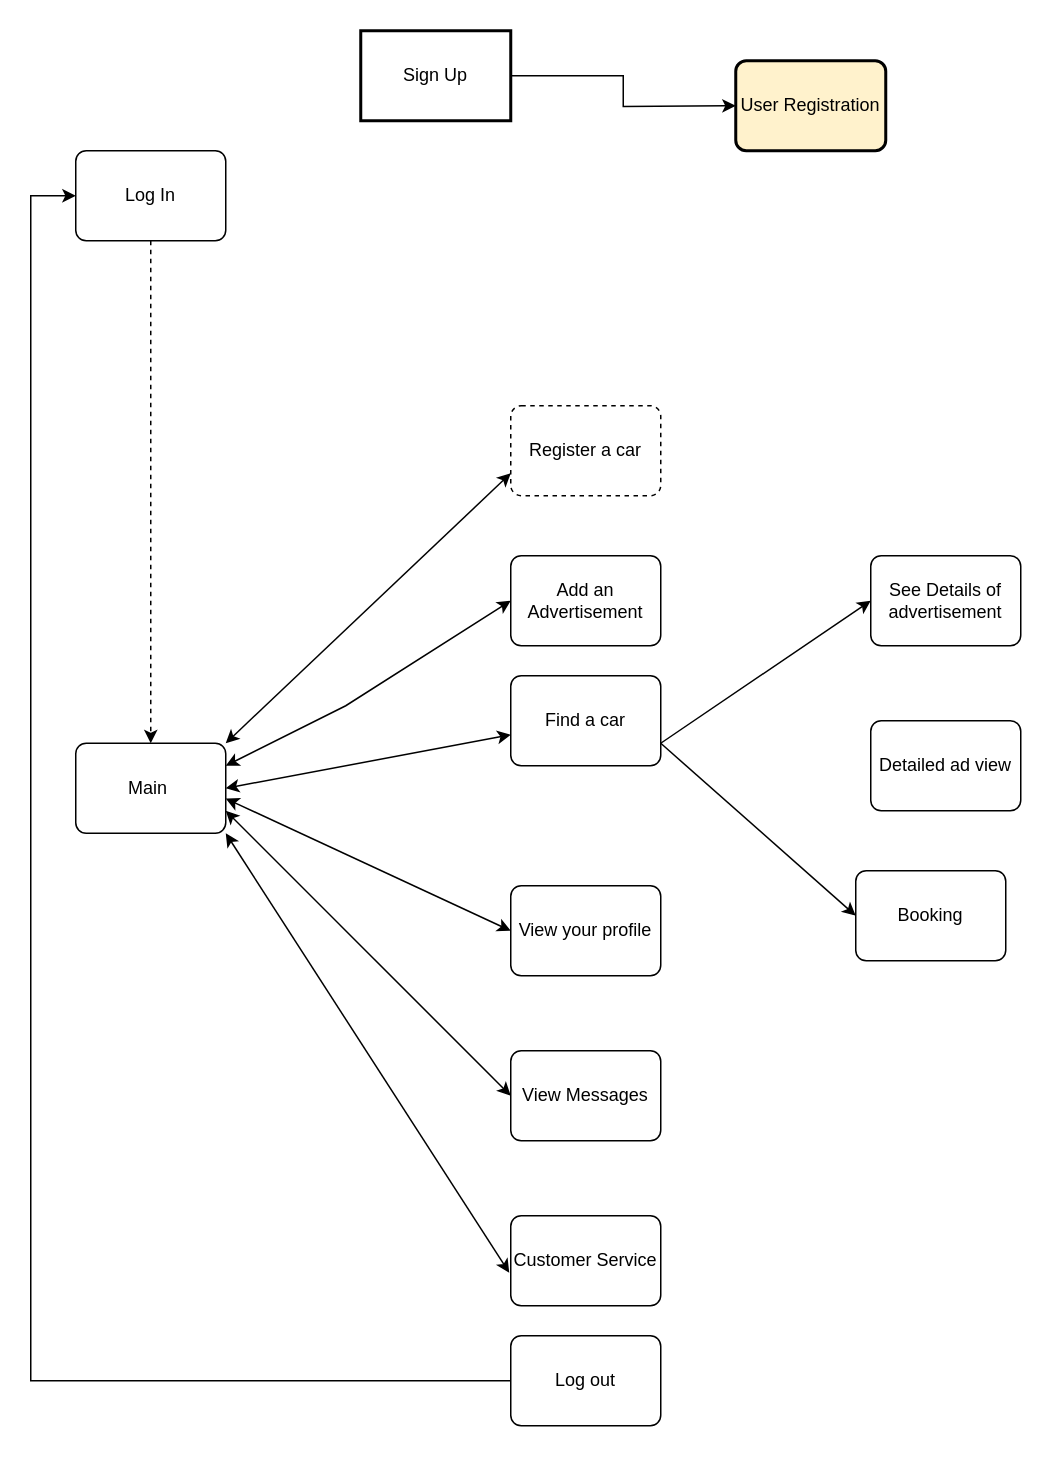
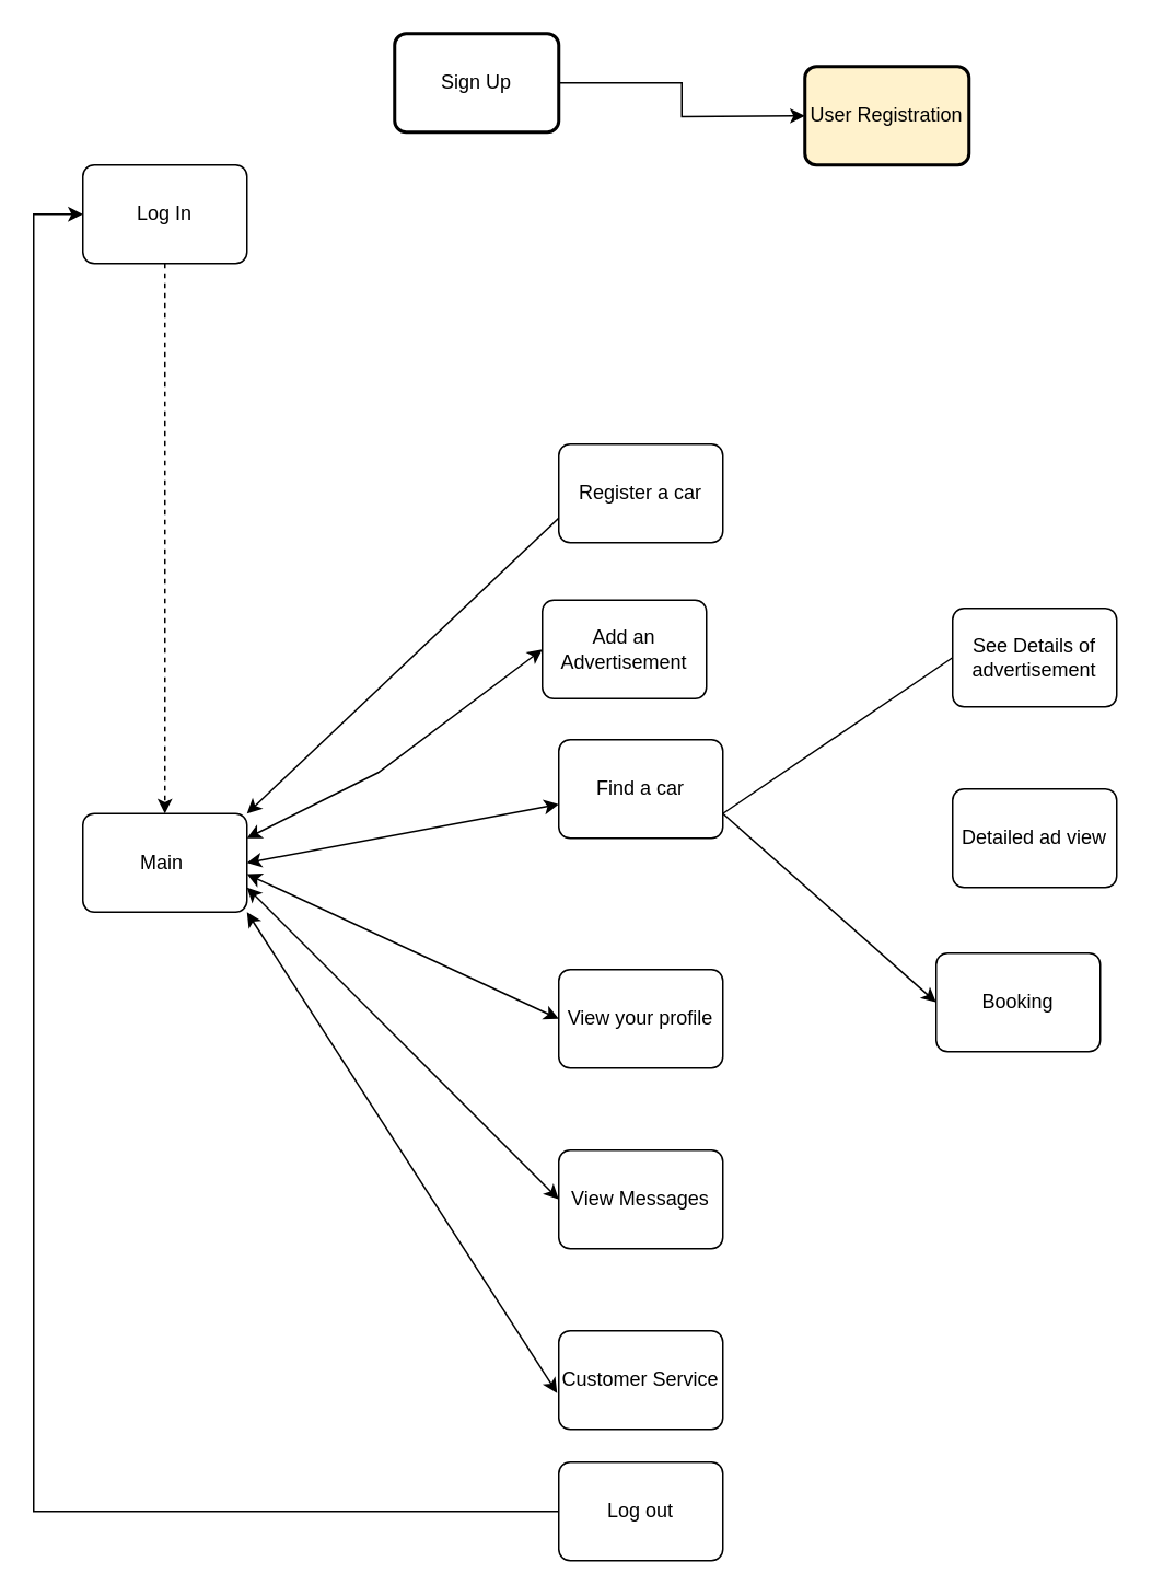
- <mxCell id="5" value="Sign Up" style="whiteSpace=wrap;html=1;absoluteArcSize=1;arcSize=14;strokeWidth=2;rounded=0;" parent="1" vertex="1"><mxGeometry x="240" y="20" width="100" height="60" as="geometry" /></mxCell>
+ <mxCell id="5" value="Sign Up" style="rounded=1;whiteSpace=wrap;html=1;absoluteArcSize=1;arcSize=14;strokeWidth=2;" parent="1" vertex="1"><mxGeometry x="240" y="20" width="100" height="60" as="geometry" /></mxCell>
- <mxCell id="7" value="Register a car" style="rounded=1;whiteSpace=wrap;html=1;absoluteArcSize=1;arcSize=14;strokeWidth=1;dashed=1;" parent="1" vertex="1"><mxGeometry x="340" y="270" width="100" height="60" as="geometry" /></mxCell>
+ <mxCell id="7" value="Register a car" style="rounded=1;whiteSpace=wrap;html=1;absoluteArcSize=1;arcSize=14;strokeWidth=1;" parent="1" vertex="1"><mxGeometry x="340" y="270" width="100" height="60" as="geometry" /></mxCell>
- <mxCell id="17" value="" style="endArrow=classic;startArrow=classic;html=1;rounded=0;exitX=1;exitY=0;exitDx=0;exitDy=0;entryX=0;entryY=0.75;entryDx=0;entryDy=0;" parent="1" source="6" target="7" edge="1"><mxGeometry width="50" height="50" relative="1" as="geometry"><mxPoint x="150" y="540" as="sourcePoint" /><mxPoint x="200" y="490" as="targetPoint" /></mxGeometry></mxCell>
+ <mxCell id="17" value="" style="endArrow=none;startArrow=classic;html=1;rounded=0;exitX=1;exitY=0;exitDx=0;exitDy=0;entryX=0;entryY=0.75;entryDx=0;entryDy=0;" parent="1" source="6" target="7" edge="1"><mxGeometry width="50" height="50" relative="1" as="geometry"><mxPoint x="150" y="540" as="sourcePoint" /><mxPoint x="200" y="490" as="targetPoint" /></mxGeometry></mxCell>
- <mxCell id="11" value="Add an Advertisement" style="rounded=1;whiteSpace=wrap;html=1;absoluteArcSize=1;arcSize=14;strokeWidth=1;" parent="1" vertex="1"><mxGeometry x="340" y="370" width="100" height="60" as="geometry" /></mxCell>
+ <mxCell id="11" value="Add an Advertisement" style="rounded=1;whiteSpace=wrap;html=1;absoluteArcSize=1;arcSize=14;strokeWidth=1;" parent="1" vertex="1"><mxGeometry x="330" y="365" width="100" height="60" as="geometry" /></mxCell>
- <mxCell id="23" value="" style="endArrow=classic;html=1;rounded=0;exitX=1;exitY=0.75;exitDx=0;exitDy=0;entryX=0;entryY=0.5;entryDx=0;entryDy=0;" parent="1" source="8" target="12" edge="1"><mxGeometry width="50" height="50" relative="1" as="geometry"><mxPoint x="390" y="610" as="sourcePoint" /><mxPoint x="440" y="560" as="targetPoint" /></mxGeometry></mxCell>
+ <mxCell id="23" value="" style="endArrow=none;html=1;rounded=0;exitX=1;exitY=0.75;exitDx=0;exitDy=0;entryX=0;entryY=0.5;entryDx=0;entryDy=0;" parent="1" source="8" target="12" edge="1"><mxGeometry width="50" height="50" relative="1" as="geometry"><mxPoint x="390" y="610" as="sourcePoint" /><mxPoint x="440" y="560" as="targetPoint" /></mxGeometry></mxCell>
